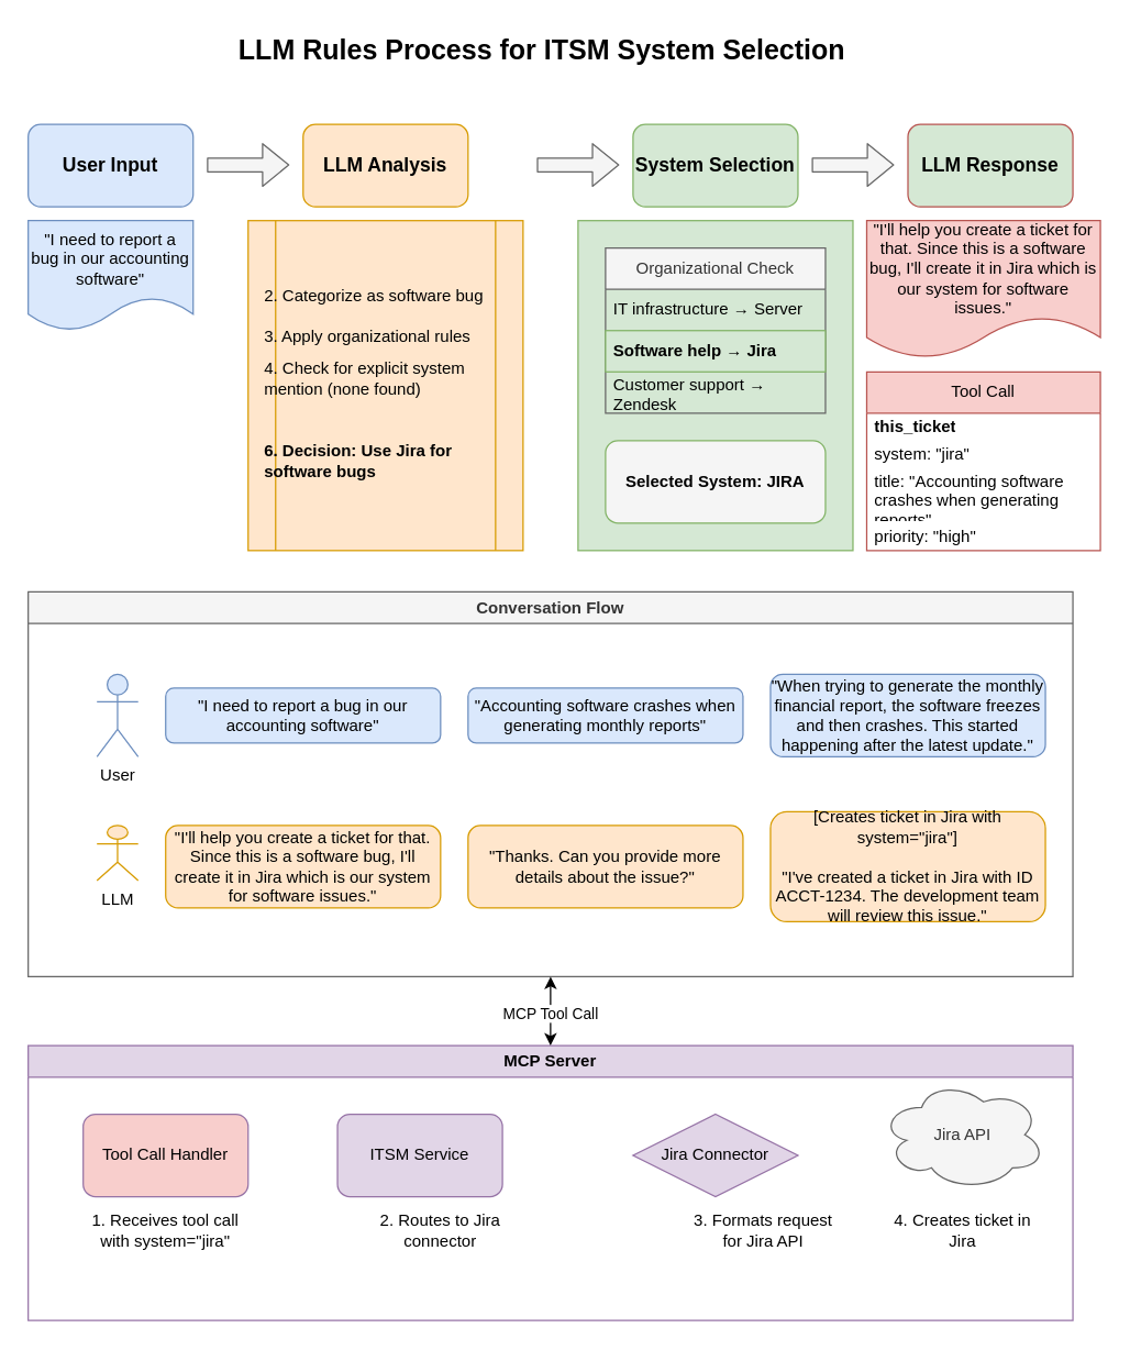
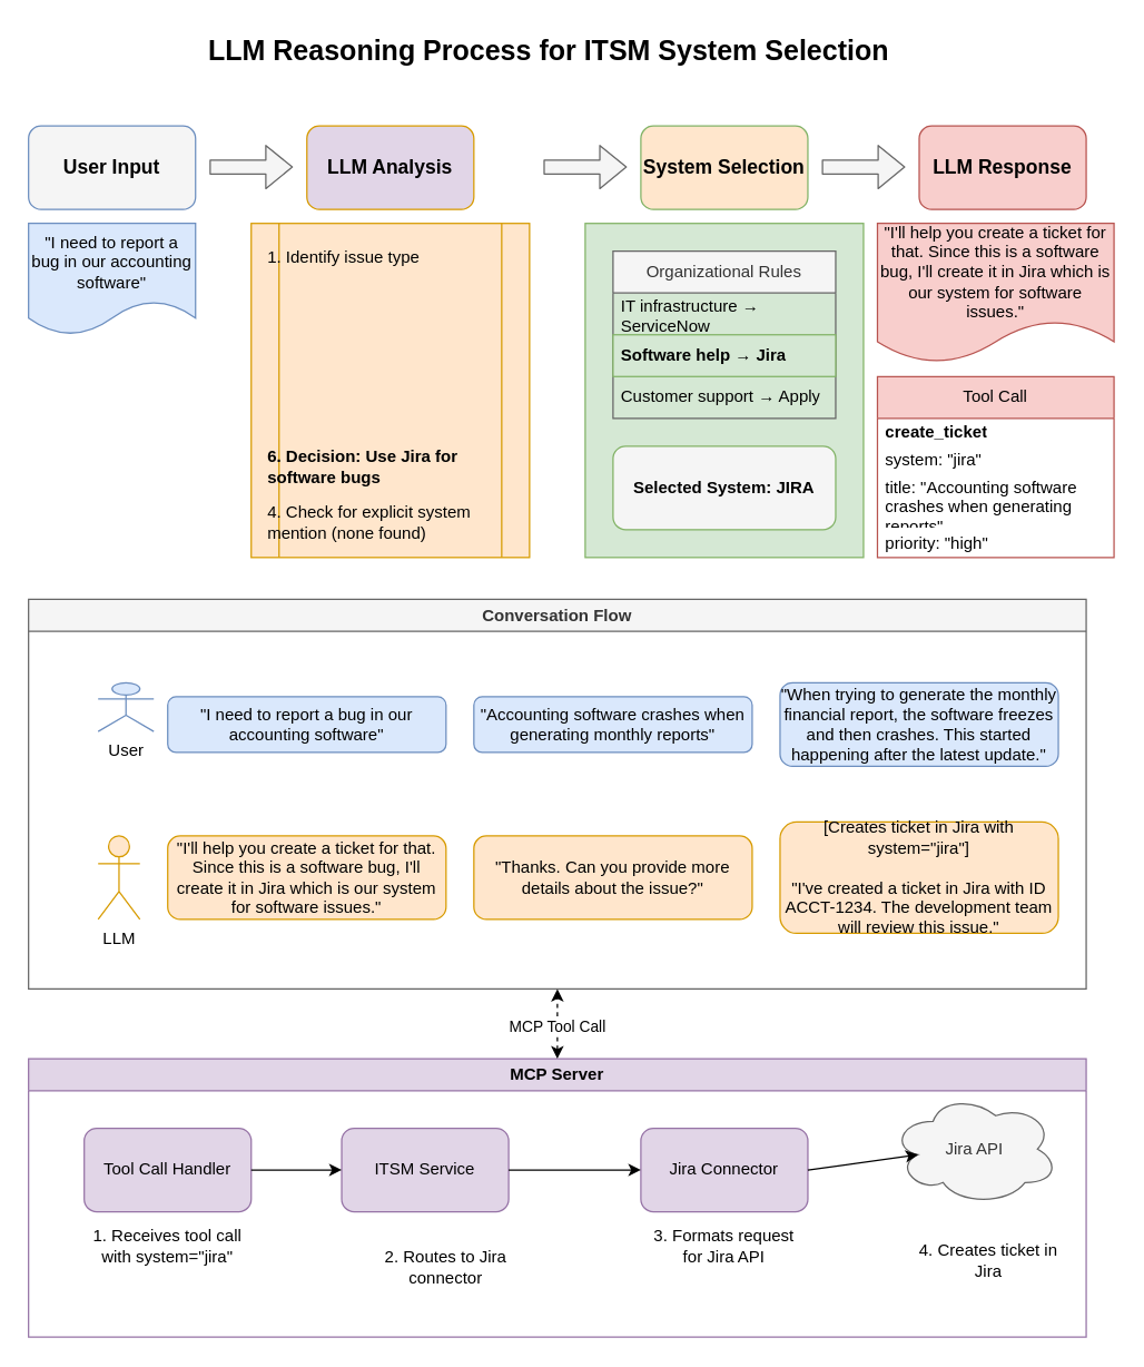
- <mxCell id="2" value="LLM Rules Process for ITSM System Selection" style="text;html=1;strokeColor=none;fillColor=none;align=center;verticalAlign=middle;whiteSpace=wrap;rounded=0;fontSize=20;fontStyle=1" parent="1" vertex="1"><mxGeometry x="144" y="20" width="500" height="30" as="geometry" /></mxCell>
+ <mxCell id="2" value="LLM Reasoning Process for ITSM System Selection" style="text;html=1;strokeColor=none;fillColor=none;align=center;verticalAlign=middle;whiteSpace=wrap;rounded=0;fontSize=20;fontStyle=1" parent="1" vertex="1"><mxGeometry x="144" y="20" width="500" height="30" as="geometry" /></mxCell>
- <mxCell id="3" value="User Input" style="rounded=1;whiteSpace=wrap;html=1;fillColor=#dae8fc;strokeColor=#6c8ebf;fontSize=14;fontStyle=1" parent="1" vertex="1"><mxGeometry x="20" y="90" width="120" height="60" as="geometry" /></mxCell>
+ <mxCell id="3" value="User Input" style="rounded=1;whiteSpace=wrap;html=1;fillColor=#f5f5f5;strokeColor=#6c8ebf;fontSize=14;fontStyle=1;" parent="1" vertex="1"><mxGeometry x="20" y="90" width="120" height="60" as="geometry" /></mxCell>
- <mxCell id="5" value="LLM Analysis" style="rounded=1;whiteSpace=wrap;html=1;fillColor=#ffe6cc;strokeColor=#d79b00;fontSize=14;fontStyle=1" parent="1" vertex="1"><mxGeometry x="220" y="90" width="120" height="60" as="geometry" /></mxCell>
+ <mxCell id="5" value="LLM Analysis" style="rounded=1;whiteSpace=wrap;html=1;fillColor=#e1d5e7;strokeColor=#d79b00;fontSize=14;fontStyle=1;" parent="1" vertex="1"><mxGeometry x="220" y="90" width="120" height="60" as="geometry" /></mxCell>
- <mxCell id="12" value="System Selection" style="rounded=1;whiteSpace=wrap;html=1;fillColor=#d5e8d4;strokeColor=#82b366;fontSize=14;fontStyle=1" parent="1" vertex="1"><mxGeometry x="460" y="90" width="120" height="60" as="geometry" /></mxCell>
+ <mxCell id="12" value="System Selection" style="rounded=1;whiteSpace=wrap;html=1;fillColor=#ffe6cc;strokeColor=#82b366;fontSize=14;fontStyle=1;" parent="1" vertex="1"><mxGeometry x="460" y="90" width="120" height="60" as="geometry" /></mxCell>
- <mxCell id="21" value="LLM Response" style="rounded=1;whiteSpace=wrap;html=1;fillColor=#d5e8d4;strokeColor=#b85450;fontSize=14;fontStyle=1;" parent="1" vertex="1"><mxGeometry x="660" y="90" width="120" height="60" as="geometry" /></mxCell>
+ <mxCell id="21" value="LLM Response" style="rounded=1;whiteSpace=wrap;html=1;fillColor=#f8cecc;strokeColor=#b85450;fontSize=14;fontStyle=1" parent="1" vertex="1"><mxGeometry x="660" y="90" width="120" height="60" as="geometry" /></mxCell>
+ <mxCell id="7" value="1. Identify issue type" style="text;html=1;strokeColor=none;fillColor=none;align=left;verticalAlign=middle;whiteSpace=wrap;rounded=0;" parent="1" vertex="1"><mxGeometry x="190" y="170" width="180" height="30" as="geometry" /></mxCell>
- <mxCell id="14" value="Organizational Check" style="swimlane;fontStyle=0;childLayout=stackLayout;horizontal=1;startSize=30;horizontalStack=0;resizeParent=1;resizeParentMax=0;resizeLast=0;collapsible=1;marginBottom=0;whiteSpace=wrap;html=1;fillColor=#f5f5f5;fontColor=#333333;strokeColor=#666666;" parent="1" vertex="1"><mxGeometry x="440" y="180" width="160" height="120" as="geometry" /></mxCell>
+ <mxCell id="14" value="Organizational Rules" style="swimlane;fontStyle=0;childLayout=stackLayout;horizontal=1;startSize=30;horizontalStack=0;resizeParent=1;resizeParentMax=0;resizeLast=0;collapsible=1;marginBottom=0;whiteSpace=wrap;html=1;fillColor=#f5f5f5;fontColor=#333333;strokeColor=#666666;" parent="1" vertex="1"><mxGeometry x="440" y="180" width="160" height="120" as="geometry" /></mxCell>
- <mxCell id="8" value="2. Categorize as software bug" style="text;html=1;strokeColor=none;fillColor=none;align=left;verticalAlign=middle;whiteSpace=wrap;rounded=0;" parent="1" vertex="1"><mxGeometry x="190" y="200" width="180" height="30" as="geometry" /></mxCell>
- <mxCell id="15" value="IT infrastructure → Server" style="text;strokeColor=none;fillColor=none;align=left;verticalAlign=middle;spacingLeft=4;spacingRight=4;overflow=hidden;points=[[0,0.5],[1,0.5]];portConstraint=eastwest;rotatable=0;whiteSpace=wrap;html=1;" parent="14" vertex="1"><mxGeometry y="30" width="160" height="30" as="geometry" /></mxCell>
+ <mxCell id="15" value="IT infrastructure → ServiceNow" style="text;strokeColor=none;fillColor=none;align=left;verticalAlign=middle;spacingLeft=4;spacingRight=4;overflow=hidden;points=[[0,0.5],[1,0.5]];portConstraint=eastwest;rotatable=0;whiteSpace=wrap;html=1;" parent="14" vertex="1"><mxGeometry y="30" width="160" height="30" as="geometry" /></mxCell>
- <mxCell id="9" value="3. Apply organizational rules" style="text;html=1;strokeColor=none;fillColor=none;align=left;verticalAlign=middle;whiteSpace=wrap;rounded=0;" parent="1" vertex="1"><mxGeometry x="190" y="230" width="180" height="30" as="geometry" /></mxCell>
- <mxCell id="10" value="4. Check for explicit system mention (none found)" style="text;html=1;strokeColor=none;fillColor=none;align=left;verticalAlign=middle;whiteSpace=wrap;rounded=0;" parent="1" vertex="1"><mxGeometry x="190" y="260" width="180" height="30" as="geometry" /></mxCell>
+ <mxCell id="10" value="4. Check for explicit system mention (none found)" style="text;html=1;strokeColor=none;fillColor=none;align=left;verticalAlign=middle;whiteSpace=wrap;rounded=0;" parent="1" vertex="1"><mxGeometry x="190" y="360" width="180" height="30" as="geometry" /></mxCell>
- <mxCell id="17" value="Customer support → Zendesk" style="text;strokeColor=none;fillColor=none;align=left;verticalAlign=middle;spacingLeft=4;spacingRight=4;overflow=hidden;points=[[0,0.5],[1,0.5]];portConstraint=eastwest;rotatable=0;whiteSpace=wrap;html=1;" parent="14" vertex="1"><mxGeometry y="90" width="160" height="30" as="geometry" /></mxCell>
+ <mxCell id="17" value="Customer support → Apply" style="text;strokeColor=none;fillColor=none;align=left;verticalAlign=middle;spacingLeft=4;spacingRight=4;overflow=hidden;points=[[0,0.5],[1,0.5]];portConstraint=eastwest;rotatable=0;whiteSpace=wrap;html=1;" parent="14" vertex="1"><mxGeometry y="90" width="160" height="30" as="geometry" /></mxCell>
- <mxCell id="25" value="this_ticket" style="text;strokeColor=none;fillColor=none;align=left;verticalAlign=middle;spacingLeft=4;spacingRight=4;overflow=hidden;points=[[0,0.5],[1,0.5]];portConstraint=eastwest;rotatable=0;whiteSpace=wrap;html=1;fontStyle=1" parent="24" vertex="1"><mxGeometry y="30" width="170" height="20" as="geometry" /></mxCell>
+ <mxCell id="25" value="create_ticket" style="text;strokeColor=none;fillColor=none;align=left;verticalAlign=middle;spacingLeft=4;spacingRight=4;overflow=hidden;points=[[0,0.5],[1,0.5]];portConstraint=eastwest;rotatable=0;whiteSpace=wrap;html=1;fontStyle=1" parent="24" vertex="1"><mxGeometry y="30" width="170" height="20" as="geometry" /></mxCell>
- <mxCell id="30" value="User" style="shape=umlActor;verticalLabelPosition=bottom;verticalAlign=top;html=1;outlineConnect=0;fillColor=#dae8fc;strokeColor=#6c8ebf;" parent="29" vertex="1"><mxGeometry x="50" y="60" width="30" height="60" as="geometry" /></mxCell>
+ <mxCell id="30" value="User" style="shape=umlActor;verticalLabelPosition=bottom;verticalAlign=top;html=1;outlineConnect=0;fillColor=#dae8fc;strokeColor=#6c8ebf;" parent="29" vertex="1"><mxGeometry x="50" y="60" width="40" height="35" as="geometry" /></mxCell>
- <mxCell id="31" value="LLM" style="shape=umlActor;verticalLabelPosition=bottom;verticalAlign=top;html=1;outlineConnect=0;fillColor=#ffe6cc;strokeColor=#d79b00;" parent="29" vertex="1"><mxGeometry x="50" y="170" width="30" height="40" as="geometry" /></mxCell>
+ <mxCell id="31" value="LLM" style="shape=umlActor;verticalLabelPosition=bottom;verticalAlign=top;html=1;outlineConnect=0;fillColor=#ffe6cc;strokeColor=#d79b00;" parent="29" vertex="1"><mxGeometry x="50" y="170" width="30" height="60" as="geometry" /></mxCell>
- <mxCell id="50" value="" style="endArrow=classic;startArrow=classic;html=1;entryX=0.5;entryY=1;entryDx=0;entryDy=0;exitX=0.5;exitY=0;exitDx=0;exitDy=0;" parent="1" source="38" target="29" edge="1"><mxGeometry width="50" height="50" relative="1" as="geometry"><mxPoint x="370" y="660" as="sourcePoint" /><mxPoint x="420" y="610" as="targetPoint" /></mxGeometry></mxCell>
+ <mxCell id="50" value="" style="endArrow=classic;startArrow=classic;html=1;entryX=0.5;entryY=1;entryDx=0;entryDy=0;exitX=0.5;exitY=0;exitDx=0;exitDy=0;dashed=1;" parent="1" source="38" target="29" edge="1"><mxGeometry width="50" height="50" relative="1" as="geometry"><mxPoint x="370" y="660" as="sourcePoint" /><mxPoint x="420" y="610" as="targetPoint" /></mxGeometry></mxCell>
+ <mxCell id="45" value="" style="endArrow=classic;html=1;exitX=1;exitY=0.5;exitDx=0;exitDy=0;entryX=0.16;entryY=0.55;entryDx=0;entryDy=0;entryPerimeter=0;" parent="38" source="41" target="42" edge="1"><mxGeometry width="50" height="50" relative="1" as="geometry"><mxPoint x="390" y="160" as="sourcePoint" /><mxPoint x="440" y="110" as="targetPoint" /></mxGeometry></mxCell>
- <mxCell id="39" value="Tool Call Handler" style="rounded=1;whiteSpace=wrap;html=1;fillColor=#f8cecc;strokeColor=#9673a6;" parent="38" vertex="1"><mxGeometry x="40" y="50" width="120" height="60" as="geometry" /></mxCell>
+ <mxCell id="39" value="Tool Call Handler" style="rounded=1;whiteSpace=wrap;html=1;fillColor=#e1d5e7;strokeColor=#9673a6;" parent="38" vertex="1"><mxGeometry x="40" y="50" width="120" height="60" as="geometry" /></mxCell>
+ <mxCell id="43" value="" style="endArrow=classic;html=1;exitX=1;exitY=0.5;exitDx=0;exitDy=0;entryX=0;entryY=0.5;entryDx=0;entryDy=0;" parent="38" source="39" target="40" edge="1"><mxGeometry width="50" height="50" relative="1" as="geometry"><mxPoint x="390" y="160" as="sourcePoint" /><mxPoint x="440" y="110" as="targetPoint" /></mxGeometry></mxCell>
+ <mxCell id="44" value="" style="endArrow=classic;html=1;exitX=1;exitY=0.5;exitDx=0;exitDy=0;entryX=0;entryY=0.5;entryDx=0;entryDy=0;" parent="38" source="40" target="41" edge="1"><mxGeometry width="50" height="50" relative="1" as="geometry"><mxPoint x="390" y="160" as="sourcePoint" /><mxPoint x="440" y="110" as="targetPoint" /></mxGeometry></mxCell>
- <mxCell id="41" value="Jira Connector" style="rhombus;whiteSpace=wrap;html=1;fillColor=#e1d5e7;strokeColor=#9673a6;" parent="38" vertex="1"><mxGeometry x="440" y="50" width="120" height="60" as="geometry" /></mxCell>
+ <mxCell id="41" value="Jira Connector" style="rounded=1;whiteSpace=wrap;html=1;fillColor=#e1d5e7;strokeColor=#9673a6;" parent="38" vertex="1"><mxGeometry x="440" y="50" width="120" height="60" as="geometry" /></mxCell>
- <mxCell id="47" value="2. Routes to Jira connector" style="text;html=1;strokeColor=none;fillColor=none;align=center;verticalAlign=middle;whiteSpace=wrap;rounded=0;" parent="38" vertex="1"><mxGeometry x="240" y="120" width="120" height="30" as="geometry" /></mxCell>
+ <mxCell id="47" value="2. Routes to Jira connector" style="text;html=1;strokeColor=none;fillColor=none;align=center;verticalAlign=middle;whiteSpace=wrap;rounded=0;" parent="38" vertex="1"><mxGeometry x="240" y="135" width="120" height="30" as="geometry" /></mxCell>
- <mxCell id="48" value="3. Formats request for Jira API" style="text;html=1;strokeColor=none;fillColor=none;align=center;verticalAlign=middle;whiteSpace=wrap;rounded=0;" parent="38" vertex="1"><mxGeometry x="475" y="120" width="120" height="30" as="geometry" /></mxCell>
+ <mxCell id="48" value="3. Formats request for Jira API" style="text;html=1;strokeColor=none;fillColor=none;align=center;verticalAlign=middle;whiteSpace=wrap;rounded=0;" parent="38" vertex="1"><mxGeometry x="440" y="120" width="120" height="30" as="geometry" /></mxCell>
- <mxCell id="49" value="4. Creates ticket in Jira" style="text;html=1;strokeColor=none;fillColor=none;align=center;verticalAlign=middle;whiteSpace=wrap;rounded=0;" parent="38" vertex="1"><mxGeometry x="620" y="120" width="120" height="30" as="geometry" /></mxCell>
+ <mxCell id="49" value="4. Creates ticket in Jira" style="text;html=1;strokeColor=none;fillColor=none;align=center;verticalAlign=middle;whiteSpace=wrap;rounded=0;" parent="38" vertex="1"><mxGeometry x="630" y="130" width="120" height="30" as="geometry" /></mxCell>
